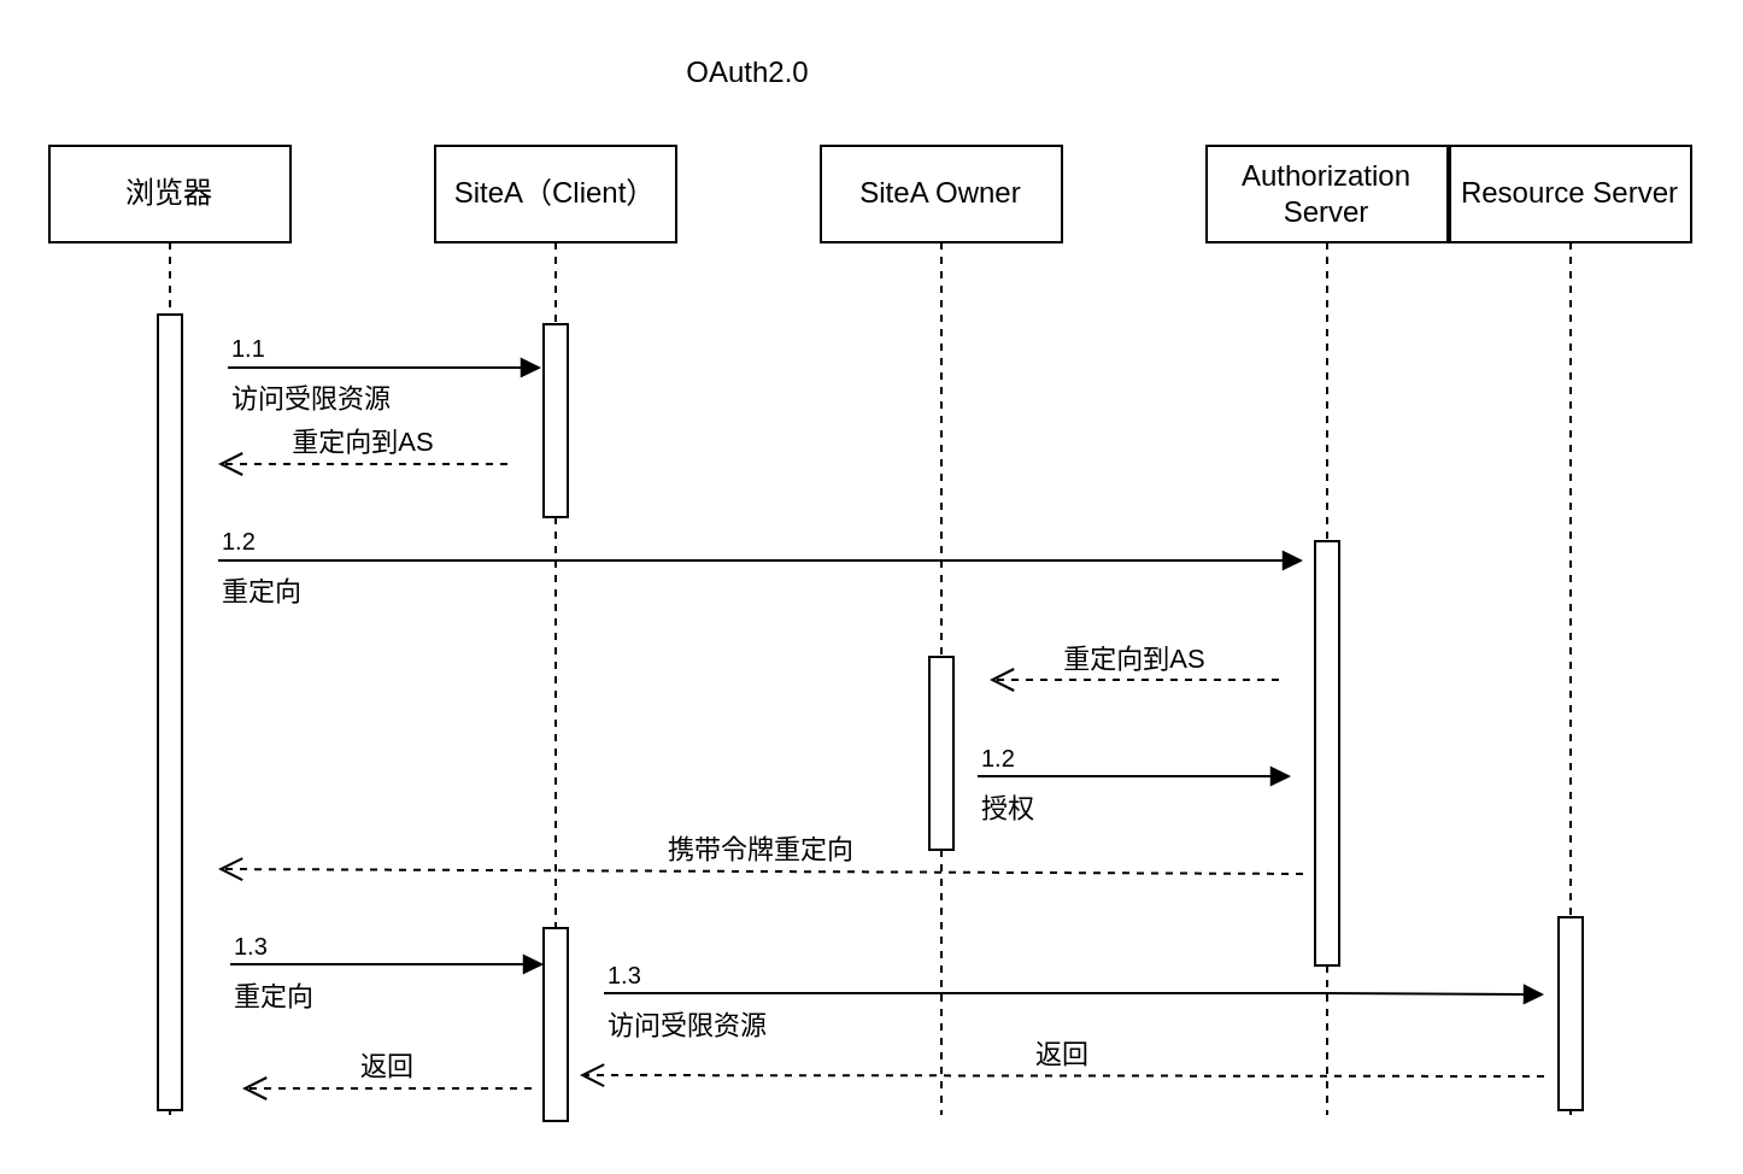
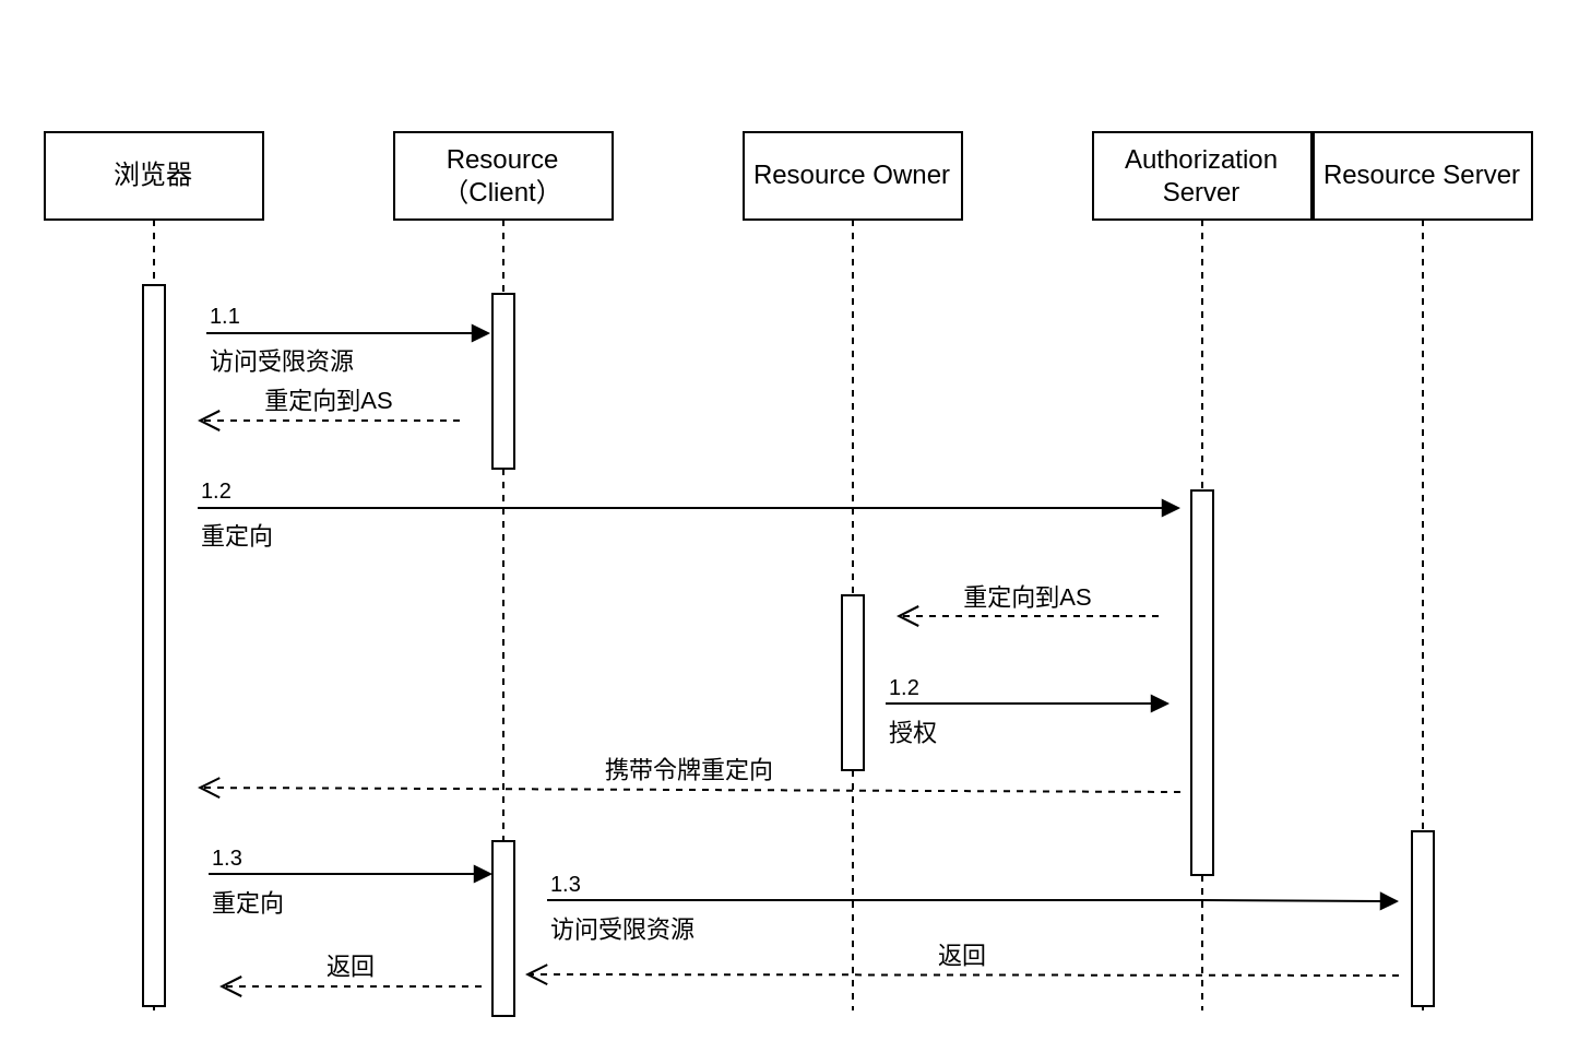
- <mxCell id="29" value="OAuth2.0" style="text;html=1;strokeColor=none;fillColor=none;align=center;verticalAlign=middle;whiteSpace=wrap;rounded=0;" vertex="1" parent="2"><mxGeometry x="270" width="40" height="20" as="geometry" /></mxCell>
- <mxCell id="6" value="SiteA（Client）" style="shape=umlLifeline;perimeter=lifelinePerimeter;whiteSpace=wrap;html=1;container=1;collapsible=0;recursiveResize=0;outlineConnect=0;align=center;" vertex="1" parent="2"><mxGeometry x="160" y="40" width="100" height="404.5" as="geometry" /></mxCell>
+ <mxCell id="6" value="Resource（Client）" style="shape=umlLifeline;perimeter=lifelinePerimeter;whiteSpace=wrap;html=1;container=1;collapsible=0;recursiveResize=0;outlineConnect=0;align=center;" vertex="1" parent="2"><mxGeometry x="160" y="40" width="100" height="404.5" as="geometry" /></mxCell>
- <mxCell id="9" value="SiteA Owner" style="shape=umlLifeline;perimeter=lifelinePerimeter;whiteSpace=wrap;html=1;container=1;collapsible=0;recursiveResize=0;outlineConnect=0;align=center;" vertex="1" parent="2"><mxGeometry x="320" y="40" width="100" height="402" as="geometry" /></mxCell>
+ <mxCell id="9" value="Resource Owner" style="shape=umlLifeline;perimeter=lifelinePerimeter;whiteSpace=wrap;html=1;container=1;collapsible=0;recursiveResize=0;outlineConnect=0;align=center;" vertex="1" parent="2"><mxGeometry x="320" y="40" width="100" height="402" as="geometry" /></mxCell>
